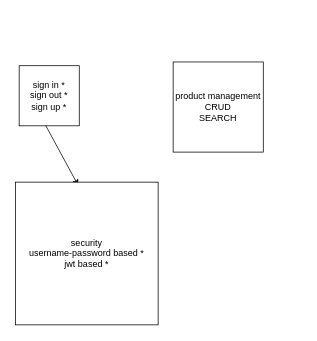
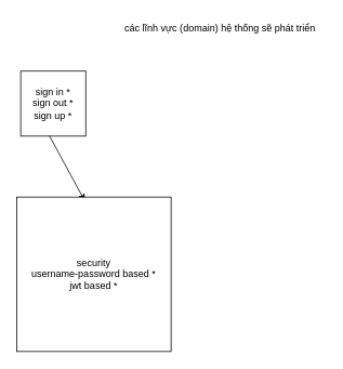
+ <mxCell id="2" value="các lĩnh vực (domain) hệ thống sẽ phát triển" style="text;html=1;align=center;verticalAlign=middle;resizable=0;points=[];autosize=1;strokeColor=none;fillColor=none;" parent="1" vertex="1"><mxGeometry x="140" y="20" width="260" height="30" as="geometry" /></mxCell>
- <mxCell id="4" value="product management&lt;br&gt;CRUD&lt;br&gt;SEARCH" style="whiteSpace=wrap;html=1;aspect=fixed;" parent="1" vertex="1"><mxGeometry x="230" y="82" width="120" height="120" as="geometry" /></mxCell>
